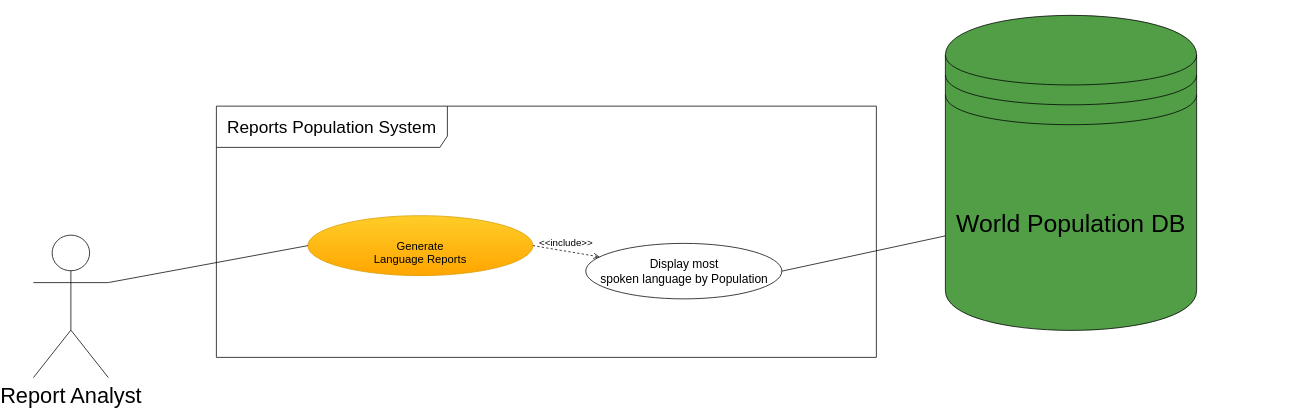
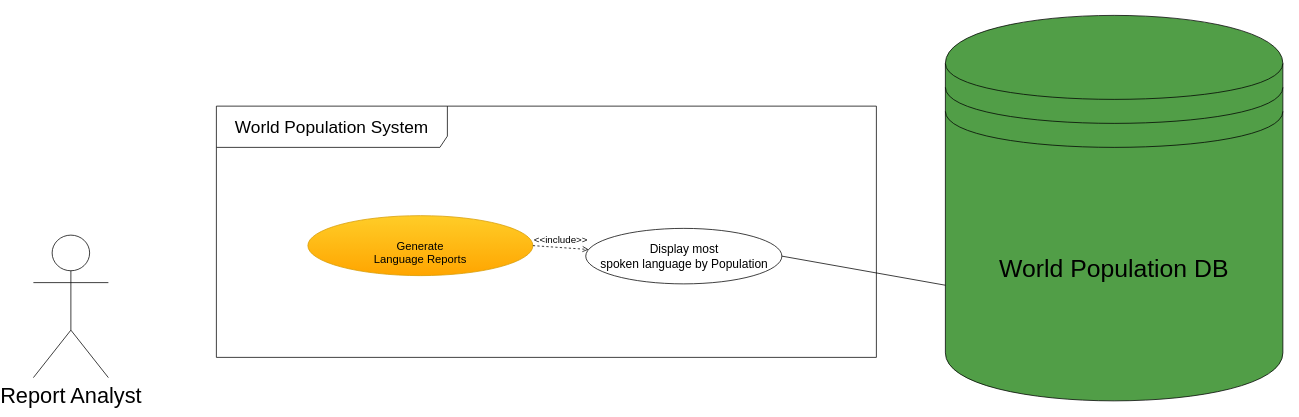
- <mxCell id="4" value="&lt;font style=&quot;font-size: 23px;&quot;&gt;Reports Population System&lt;/font&gt;" style="shape=umlFrame;whiteSpace=wrap;html=1;pointerEvents=0;recursiveResize=0;container=1;collapsible=0;width=308;height=55;" parent="1" vertex="1"><mxGeometry y="141" width="880" height="335" as="geometry" x="264" /></mxCell>
+ <mxCell id="4" value="&lt;font style=&quot;font-size: 23px;&quot;&gt;World Population System&lt;/font&gt;" style="shape=umlFrame;whiteSpace=wrap;html=1;pointerEvents=0;recursiveResize=0;container=1;collapsible=0;width=308;height=55;" parent="1" vertex="1"><mxGeometry y="141" width="880" height="335" as="geometry" x="264" /></mxCell>
- <mxCell id="3" value="&lt;font style=&quot;font-size: 33px;&quot;&gt;World Population DB&lt;/font&gt;" style="shape=datastore;whiteSpace=wrap;html=1;fillColor=#519e47;" parent="1" vertex="1"><mxGeometry x="1236" y="20" width="335" height="420" as="geometry" /></mxCell>
+ <mxCell id="3" value="&lt;font style=&quot;font-size: 33px;&quot;&gt;World Population DB&lt;/font&gt;" style="shape=datastore;whiteSpace=wrap;html=1;fillColor=#519e47;" parent="1" vertex="1"><mxGeometry x="1236" y="20" width="450" height="514" as="geometry" /></mxCell>
- <mxCell id="8" value="" style="endArrow=none;html=1;rounded=0;entryX=1;entryY=0.333;entryDx=0;entryDy=0;entryPerimeter=0;exitX=0;exitY=0.5;exitDx=0;exitDy=0;" parent="1" source="6" target="2" edge="1"><mxGeometry width="50" height="50" relative="1" as="geometry"><mxPoint x="-16" y="1461" as="sourcePoint" /><mxPoint x="34" y="1411" as="targetPoint" /></mxGeometry></mxCell>
- <mxCell id="5" value="&lt;font style=&quot;font-size: 16px;&quot;&gt;Display most &lt;br&gt;spoken language by Population&lt;/font&gt;" style="ellipse;whiteSpace=wrap;html=1;" parent="4" vertex="1"><mxGeometry x="492.5" y="183" width="261.5" height="74" as="geometry" /></mxCell>
+ <mxCell id="5" value="&lt;font style=&quot;font-size: 16px;&quot;&gt;Display most &lt;br&gt;spoken language by Population&lt;/font&gt;" style="ellipse;whiteSpace=wrap;html=1;" parent="4" vertex="1"><mxGeometry x="492.5" y="163" width="261.5" height="74" as="geometry" /></mxCell>
